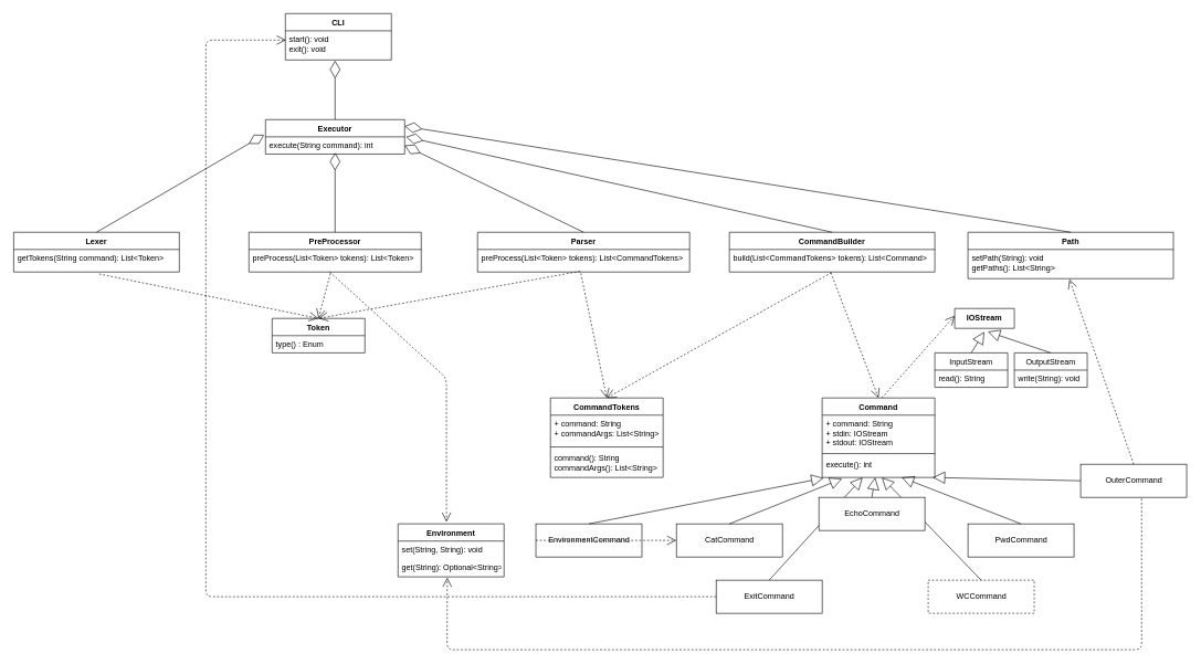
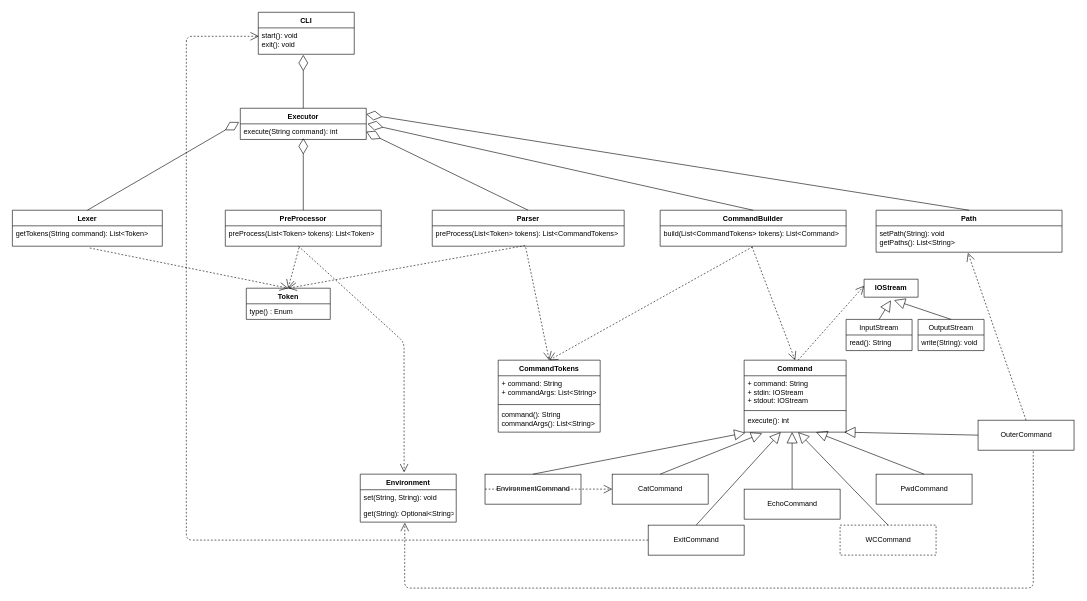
- <mxCell id="37" value="EchoCommand" style="html=1;" parent="1" vertex="1"><mxGeometry x="1235" y="750" width="160" height="50" as="geometry" /></mxCell>
+ <mxCell id="37" value="EchoCommand" style="html=1;" parent="1" vertex="1"><mxGeometry x="1240" y="815" width="160" height="50" as="geometry" /></mxCell>
